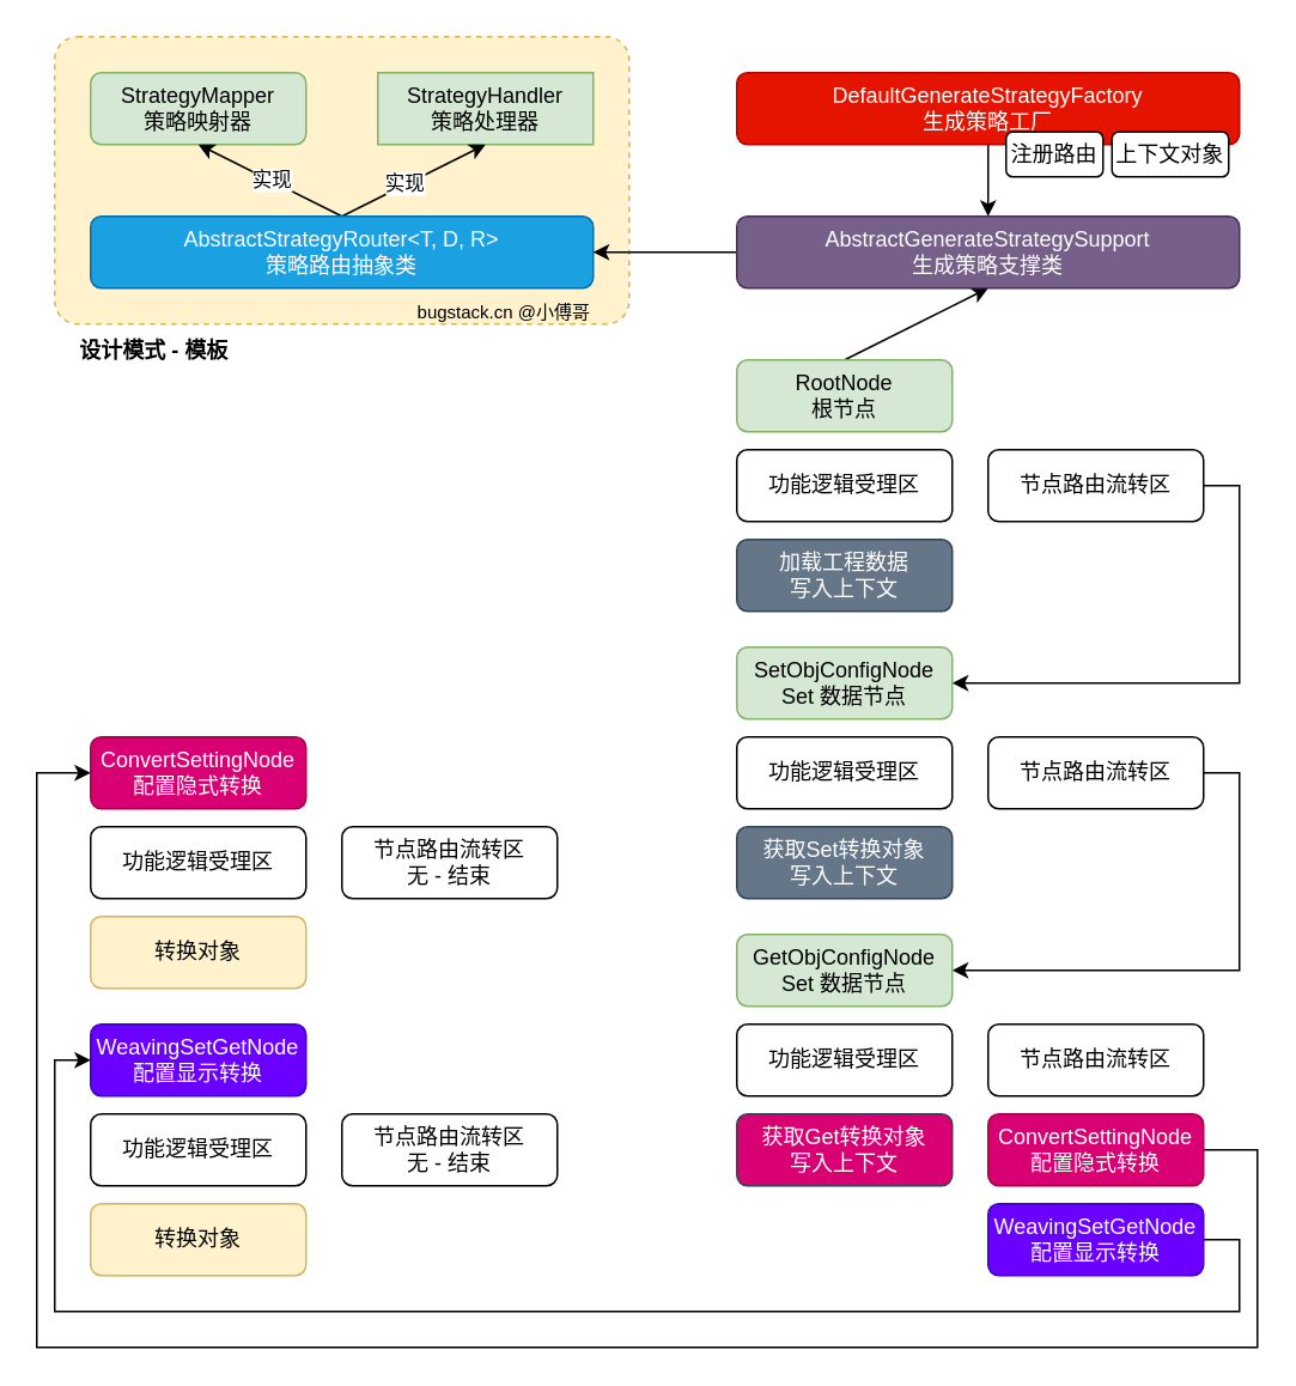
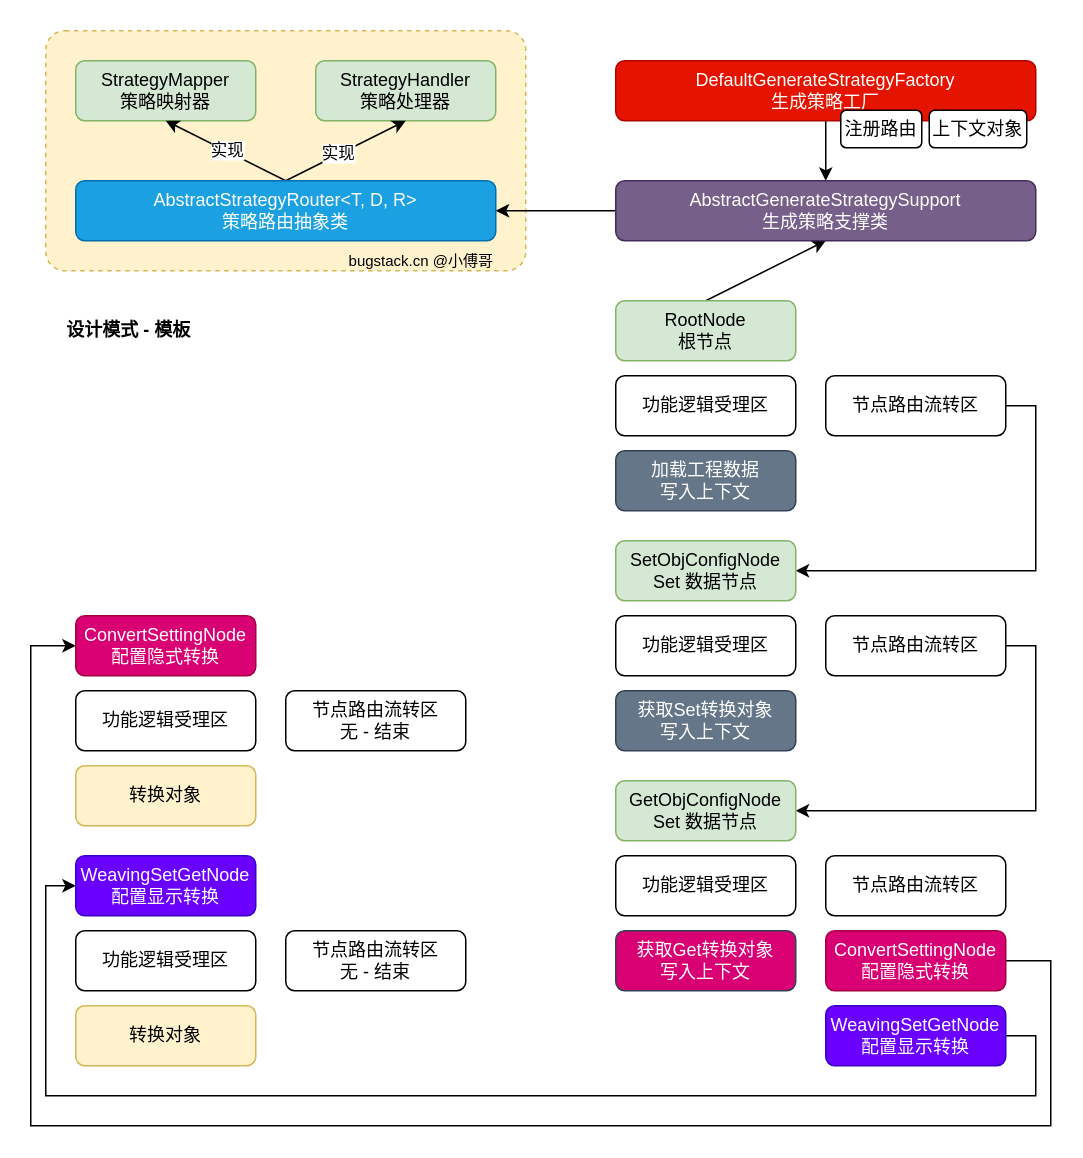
- <mxCell id="3" value="StrategyHandler&lt;br&gt;策略处理器" style="whiteSpace=wrap;html=1;fillColor=#d5e8d4;strokeColor=#82b366;rounded=0;" vertex="1" parent="1"><mxGeometry x="210" y="40" width="120" height="40" as="geometry" /></mxCell>
+ <mxCell id="3" value="StrategyHandler&lt;br&gt;策略处理器" style="rounded=1;whiteSpace=wrap;html=1;fillColor=#d5e8d4;strokeColor=#82b366;" vertex="1" parent="1"><mxGeometry x="210" y="40" width="120" height="40" as="geometry" /></mxCell>
- <mxCell id="14" value="&lt;b&gt;设计模式 - 模板&lt;/b&gt;" style="text;html=1;align=center;verticalAlign=middle;resizable=0;points=[];autosize=1;strokeColor=none;fillColor=none;" vertex="1" parent="1"><mxGeometry x="30" y="180" width="110" height="30" as="geometry" /></mxCell>
+ <mxCell id="14" value="&lt;b&gt;设计模式 - 模板&lt;/b&gt;" style="text;html=1;align=center;verticalAlign=middle;resizable=0;points=[];autosize=1;strokeColor=none;fillColor=none;" vertex="1" parent="1"><mxGeometry x="30" y="205" width="110" height="30" as="geometry" /></mxCell>
